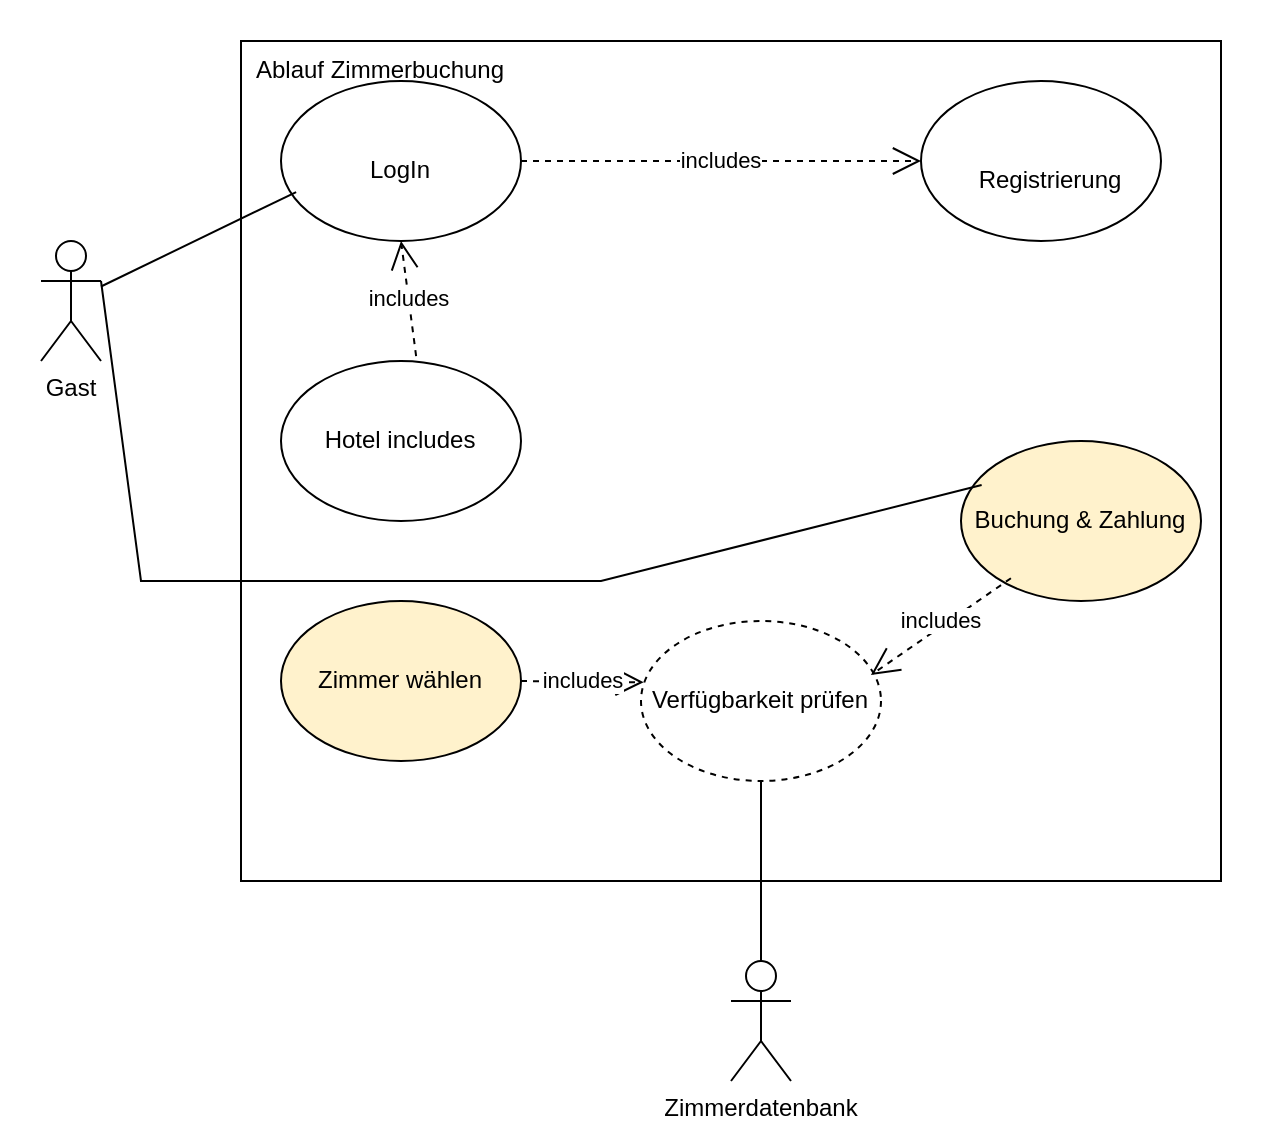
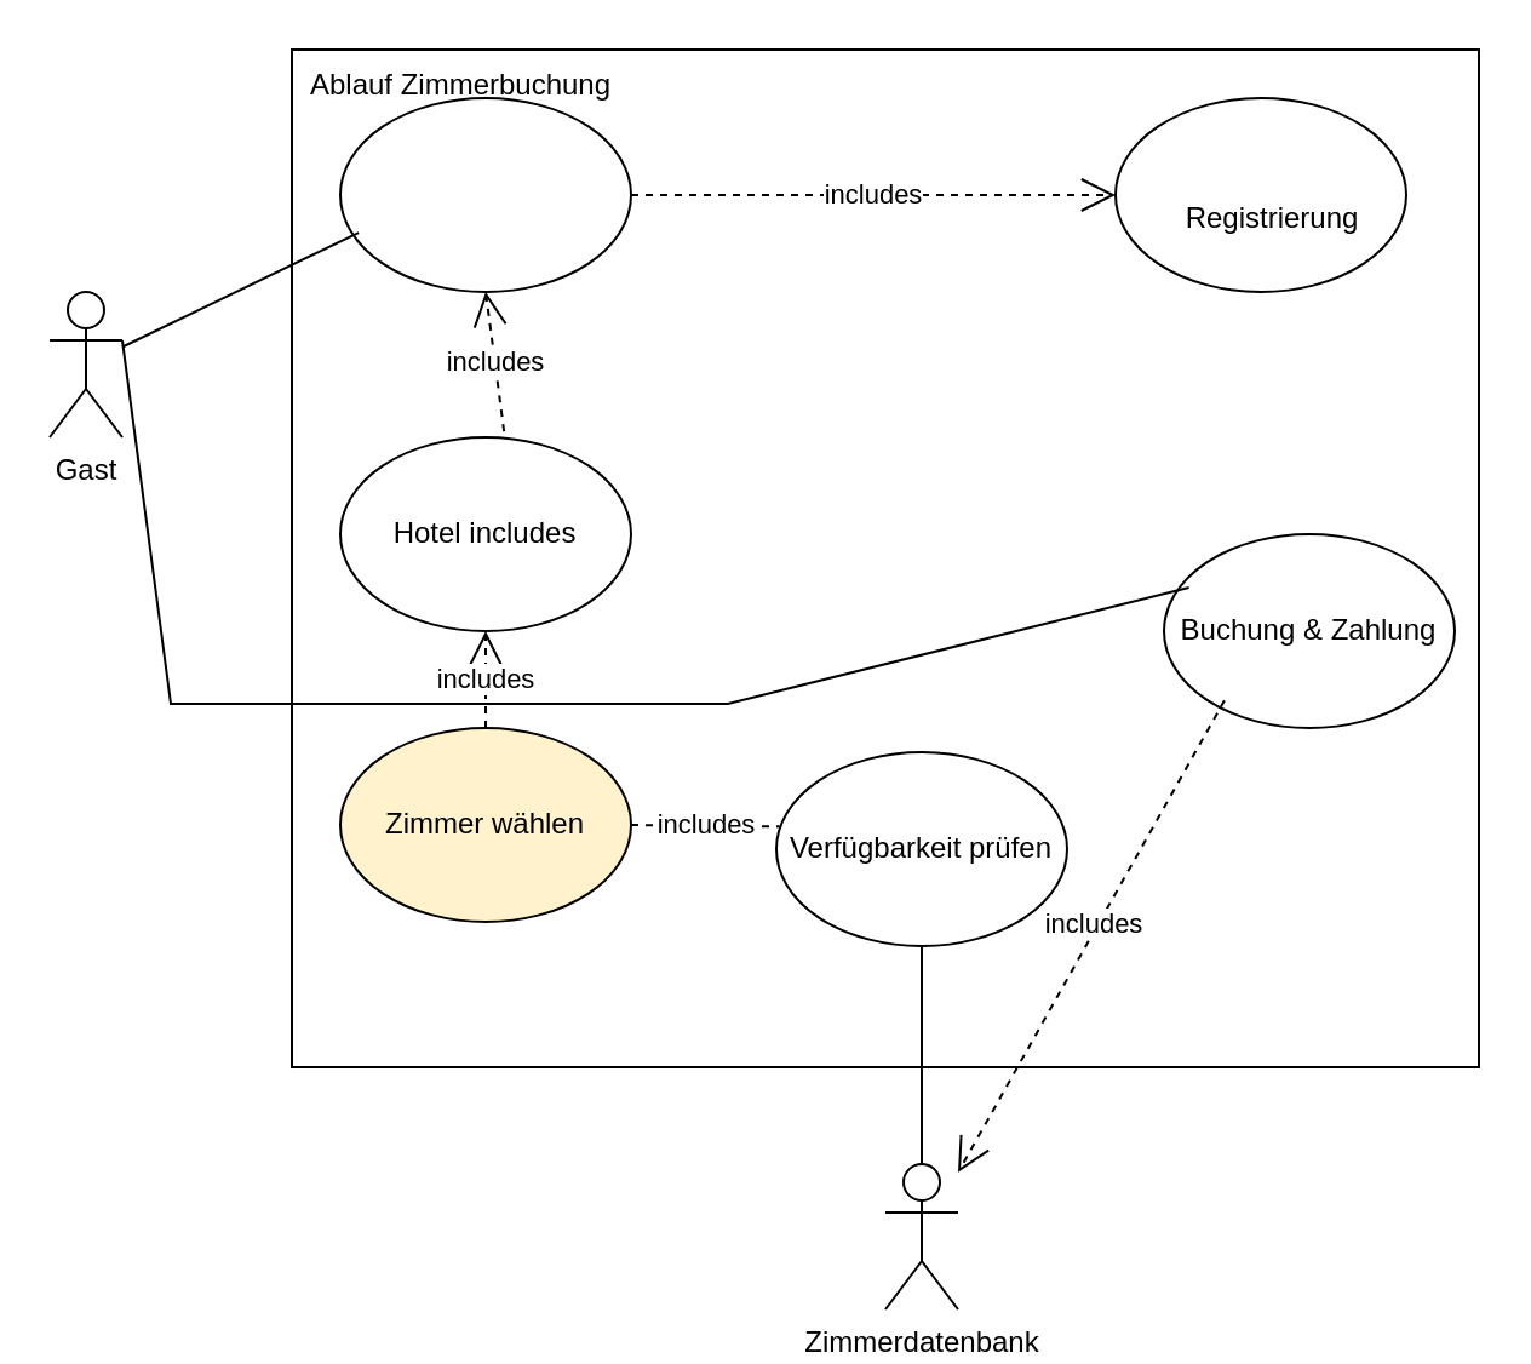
- <mxCell id="7" value="LogIn" style="text;html=1;align=center;verticalAlign=middle;whiteSpace=wrap;rounded=0;" vertex="1" parent="1"><mxGeometry x="170" y="70" width="60" height="30" as="geometry" /></mxCell>
- <mxCell id="18" value="Buchung &amp;amp; Zahlung" style="ellipse;whiteSpace=wrap;html=1;fillColor=#fff2cc;" vertex="1" parent="1"><mxGeometry x="480" y="220" width="120" height="80" as="geometry" /></mxCell>
+ <mxCell id="18" value="Buchung &amp;amp; Zahlung" style="ellipse;whiteSpace=wrap;html=1;" vertex="1" parent="1"><mxGeometry x="480" y="220" width="120" height="80" as="geometry" /></mxCell>
+ <mxCell id="13" value="includes" style="endArrow=open;endSize=12;dashed=1;html=1;rounded=0;entryX=0.5;entryY=1;entryDx=0;entryDy=0;exitX=0.5;exitY=0;exitDx=0;exitDy=0;" edge="1" parent="1" source="12" target="10"><mxGeometry width="160" relative="1" as="geometry"><mxPoint x="240" y="290" as="sourcePoint" /><mxPoint x="310" y="290" as="targetPoint" /></mxGeometry></mxCell>
- <mxCell id="21" value="includes" style="endArrow=open;endSize=12;dashed=1;html=1;rounded=0;exitX=0.208;exitY=0.858;exitDx=0;exitDy=0;entryX=0.958;entryY=0.338;entryDx=0;entryDy=0;entryPerimeter=0;exitPerimeter=0;" edge="1" parent="1" source="18" target="14"><mxGeometry x="-0.039" y="-2" width="160" relative="1" as="geometry"><mxPoint x="480" y="330" as="sourcePoint" /><mxPoint x="541" y="331" as="targetPoint" /><mxPoint as="offset" /></mxGeometry></mxCell>
+ <mxCell id="21" value="includes" style="endArrow=open;endSize=12;dashed=1;html=1;rounded=0;exitX=0.208;exitY=0.858;exitDx=0;exitDy=0;exitPerimeter=0;" edge="1" parent="1" source="18" target="16"><mxGeometry x="-0.039" y="-2" width="160" relative="1" as="geometry"><mxPoint x="480" y="330" as="sourcePoint" /><mxPoint x="541" y="331" as="targetPoint" /><mxPoint as="offset" /></mxGeometry></mxCell>
- <mxCell id="15" value="includes" style="endArrow=open;endSize=12;dashed=1;html=1;rounded=0;exitX=1;exitY=0.5;exitDx=0;exitDy=0;entryX=0.011;entryY=0.383;entryDx=0;entryDy=0;entryPerimeter=0;" edge="1" parent="1" source="12" target="14"><mxGeometry x="0.006" width="160" relative="1" as="geometry"><mxPoint x="390" y="330" as="sourcePoint" /><mxPoint x="550" y="330" as="targetPoint" /><mxPoint as="offset" /></mxGeometry></mxCell>
+ <mxCell id="15" value="includes" style="endArrow=none;endSize=12;dashed=1;html=1;rounded=0;exitX=1;exitY=0.5;exitDx=0;exitDy=0;entryX=0.011;entryY=0.383;entryDx=0;entryDy=0;entryPerimeter=0;" edge="1" parent="1" source="12" target="14"><mxGeometry x="0.006" width="160" relative="1" as="geometry"><mxPoint x="390" y="330" as="sourcePoint" /><mxPoint x="550" y="330" as="targetPoint" /><mxPoint as="offset" /></mxGeometry></mxCell>
- <mxCell id="14" value="Verfügbarkeit prüfen" style="ellipse;whiteSpace=wrap;html=1;dashed=1;" vertex="1" parent="1"><mxGeometry x="320" y="310" width="120" height="80" as="geometry" /></mxCell>
+ <mxCell id="14" value="Verfügbarkeit prüfen" style="ellipse;whiteSpace=wrap;html=1;" vertex="1" parent="1"><mxGeometry x="320" y="310" width="120" height="80" as="geometry" /></mxCell>
